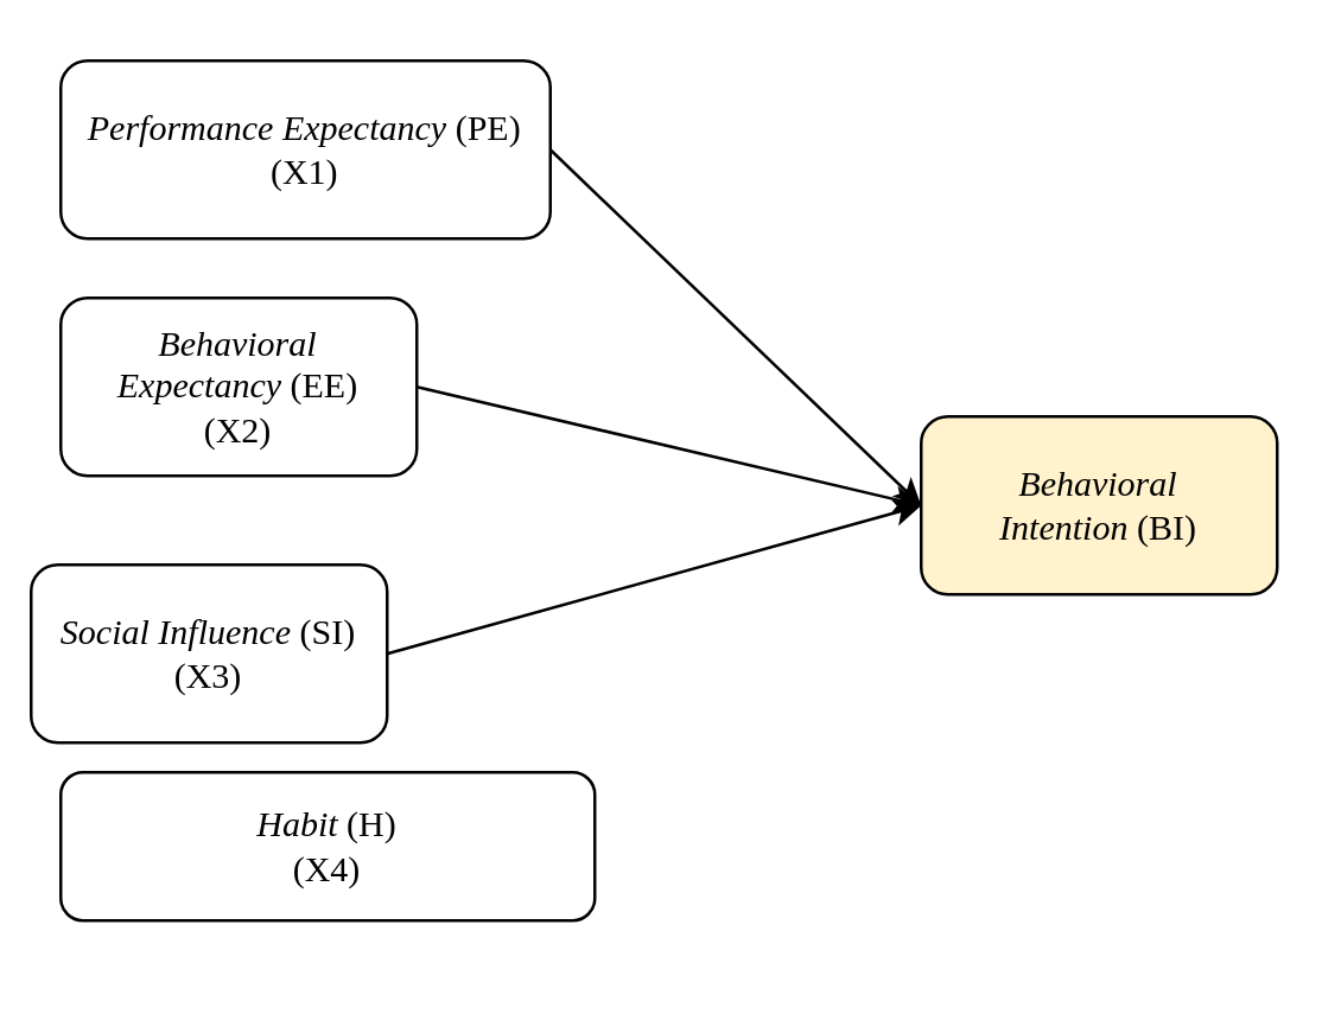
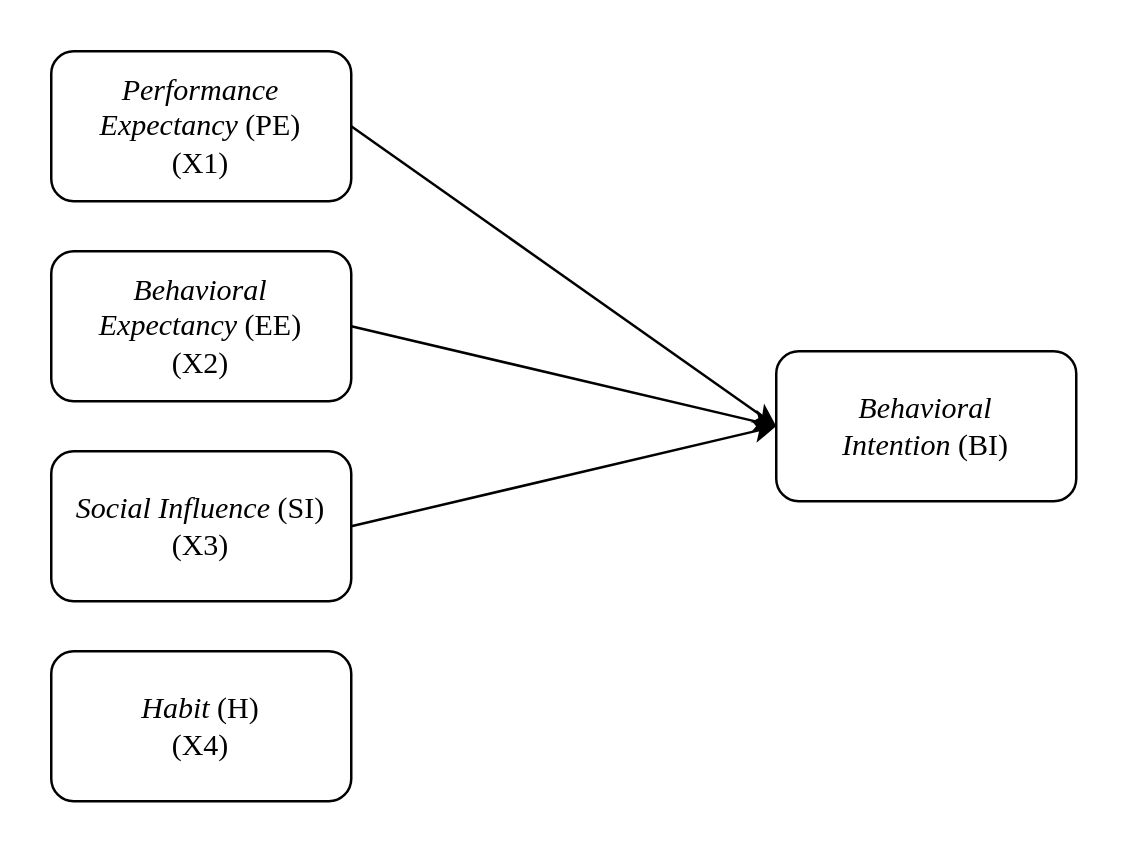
- <mxCell id="2" value="&lt;font face=&quot;Times New Roman&quot;&gt;&lt;i&gt;Performance Expectancy&lt;/i&gt; (PE)&lt;br&gt;(X1)&lt;br&gt;&lt;/font&gt;" style="rounded=1;whiteSpace=wrap;html=1;" parent="1" vertex="1"><mxGeometry x="20" y="20" width="165" height="60" as="geometry" /></mxCell>
+ <mxCell id="2" value="&lt;font face=&quot;Times New Roman&quot;&gt;&lt;i&gt;Performance Expectancy&lt;/i&gt; (PE)&lt;br&gt;(X1)&lt;br&gt;&lt;/font&gt;" style="rounded=1;whiteSpace=wrap;html=1;" parent="1" vertex="1"><mxGeometry x="20" y="20" width="120" height="60" as="geometry" /></mxCell>
- <mxCell id="3" value="&lt;i style=&quot;font-family: &amp;quot;Times New Roman&amp;quot;;&quot;&gt;Behavioral Intention&lt;/i&gt;&lt;span style=&quot;font-family: &amp;quot;Times New Roman&amp;quot;;&quot;&gt;&amp;nbsp;(BI)&lt;/span&gt;" style="rounded=1;whiteSpace=wrap;html=1;fillColor=#fff2cc;" parent="1" vertex="1"><mxGeometry x="310" y="140" width="120" height="60" as="geometry" /></mxCell>
+ <mxCell id="3" value="&lt;i style=&quot;font-family: &amp;quot;Times New Roman&amp;quot;;&quot;&gt;Behavioral Intention&lt;/i&gt;&lt;span style=&quot;font-family: &amp;quot;Times New Roman&amp;quot;;&quot;&gt;&amp;nbsp;(BI)&lt;/span&gt;" style="rounded=1;whiteSpace=wrap;html=1;" parent="1" vertex="1"><mxGeometry x="310" y="140" width="120" height="60" as="geometry" /></mxCell>
- <mxCell id="7" value="&lt;i style=&quot;font-family: &amp;quot;Times New Roman&amp;quot;;&quot;&gt;Social Influence&lt;/i&gt;&lt;span style=&quot;font-family: &amp;quot;Times New Roman&amp;quot;;&quot;&gt;&amp;nbsp;(SI)&lt;br&gt;(X3)&lt;br&gt;&lt;/span&gt;" style="rounded=1;whiteSpace=wrap;html=1;" parent="1" vertex="1"><mxGeometry x="10" y="190" width="120" height="60" as="geometry" /></mxCell>
+ <mxCell id="7" value="&lt;i style=&quot;font-family: &amp;quot;Times New Roman&amp;quot;;&quot;&gt;Social Influence&lt;/i&gt;&lt;span style=&quot;font-family: &amp;quot;Times New Roman&amp;quot;;&quot;&gt;&amp;nbsp;(SI)&lt;br&gt;(X3)&lt;br&gt;&lt;/span&gt;" style="rounded=1;whiteSpace=wrap;html=1;" parent="1" vertex="1"><mxGeometry x="20" y="180" width="120" height="60" as="geometry" /></mxCell>
- <mxCell id="9" value="&lt;font face=&quot;Times New Roman&quot;&gt;&lt;i&gt;Habit &lt;/i&gt;(H)&lt;br&gt;(X4)&lt;br&gt;&lt;/font&gt;" style="rounded=1;whiteSpace=wrap;html=1;" parent="1" vertex="1"><mxGeometry x="20" y="260" width="180" height="50" as="geometry" /></mxCell>
+ <mxCell id="9" value="&lt;font face=&quot;Times New Roman&quot;&gt;&lt;i&gt;Habit &lt;/i&gt;(H)&lt;br&gt;(X4)&lt;br&gt;&lt;/font&gt;" style="rounded=1;whiteSpace=wrap;html=1;" parent="1" vertex="1"><mxGeometry x="20" y="260" width="120" height="60" as="geometry" /></mxCell>
